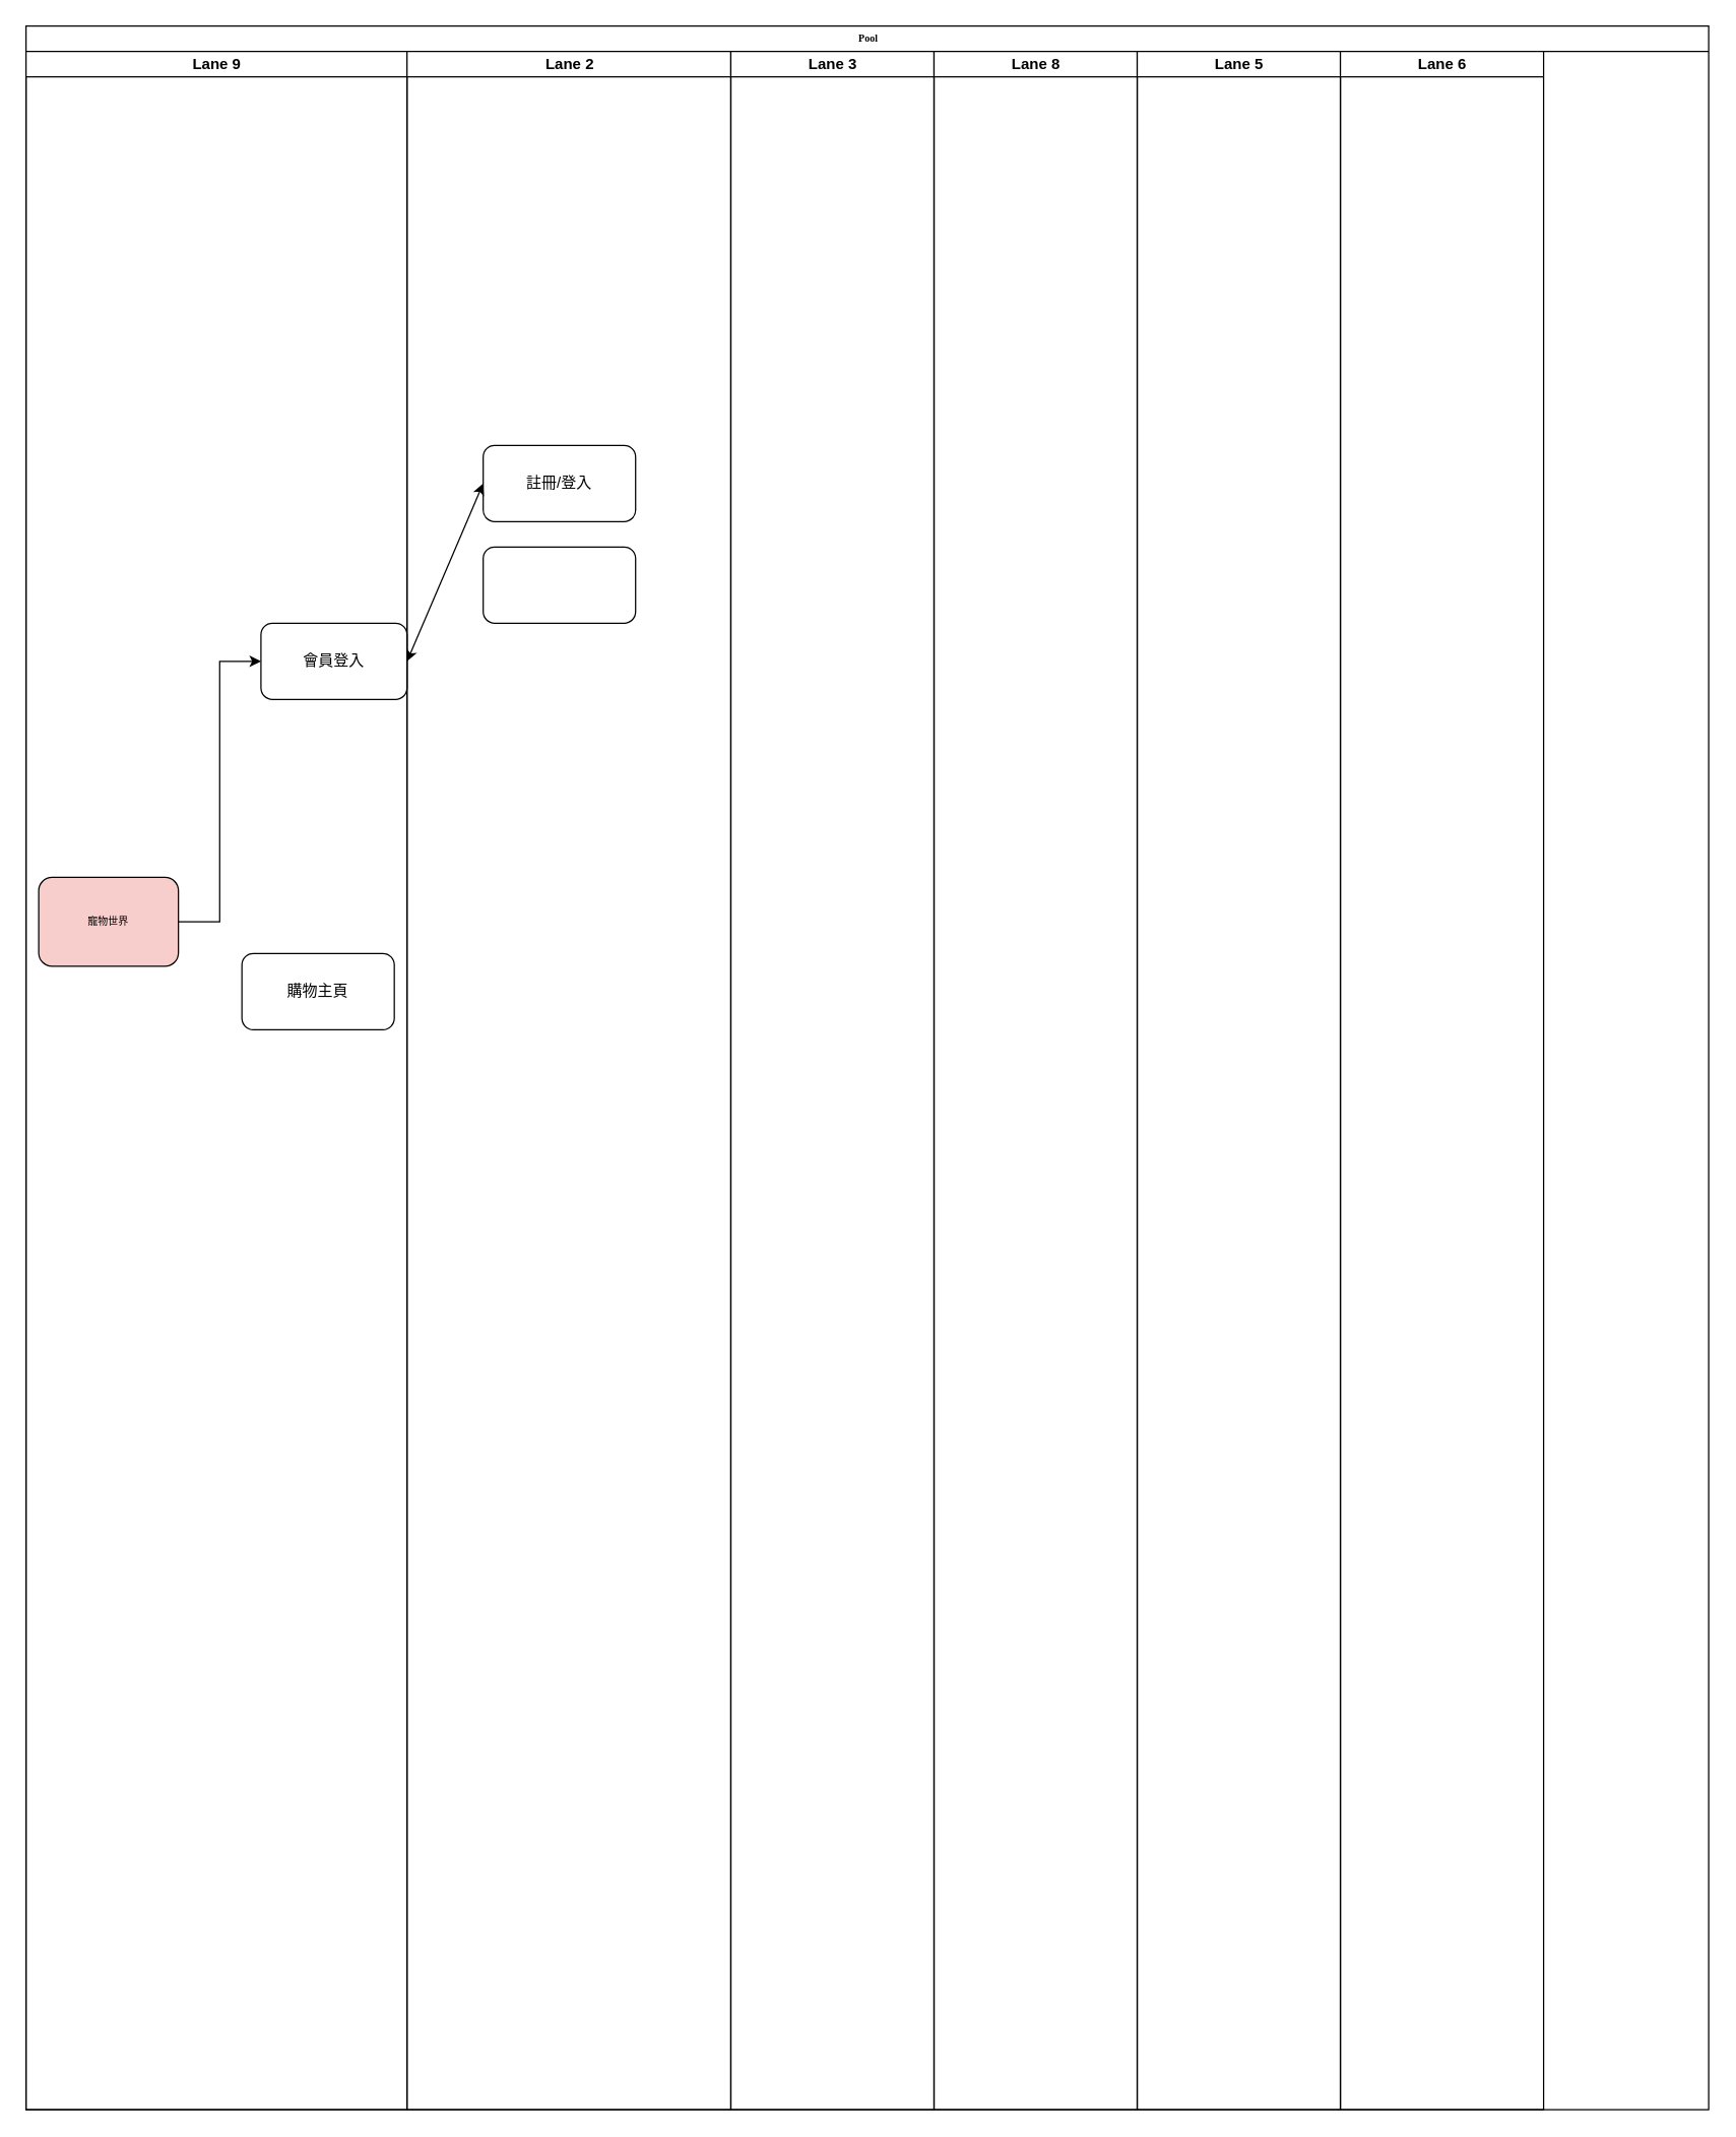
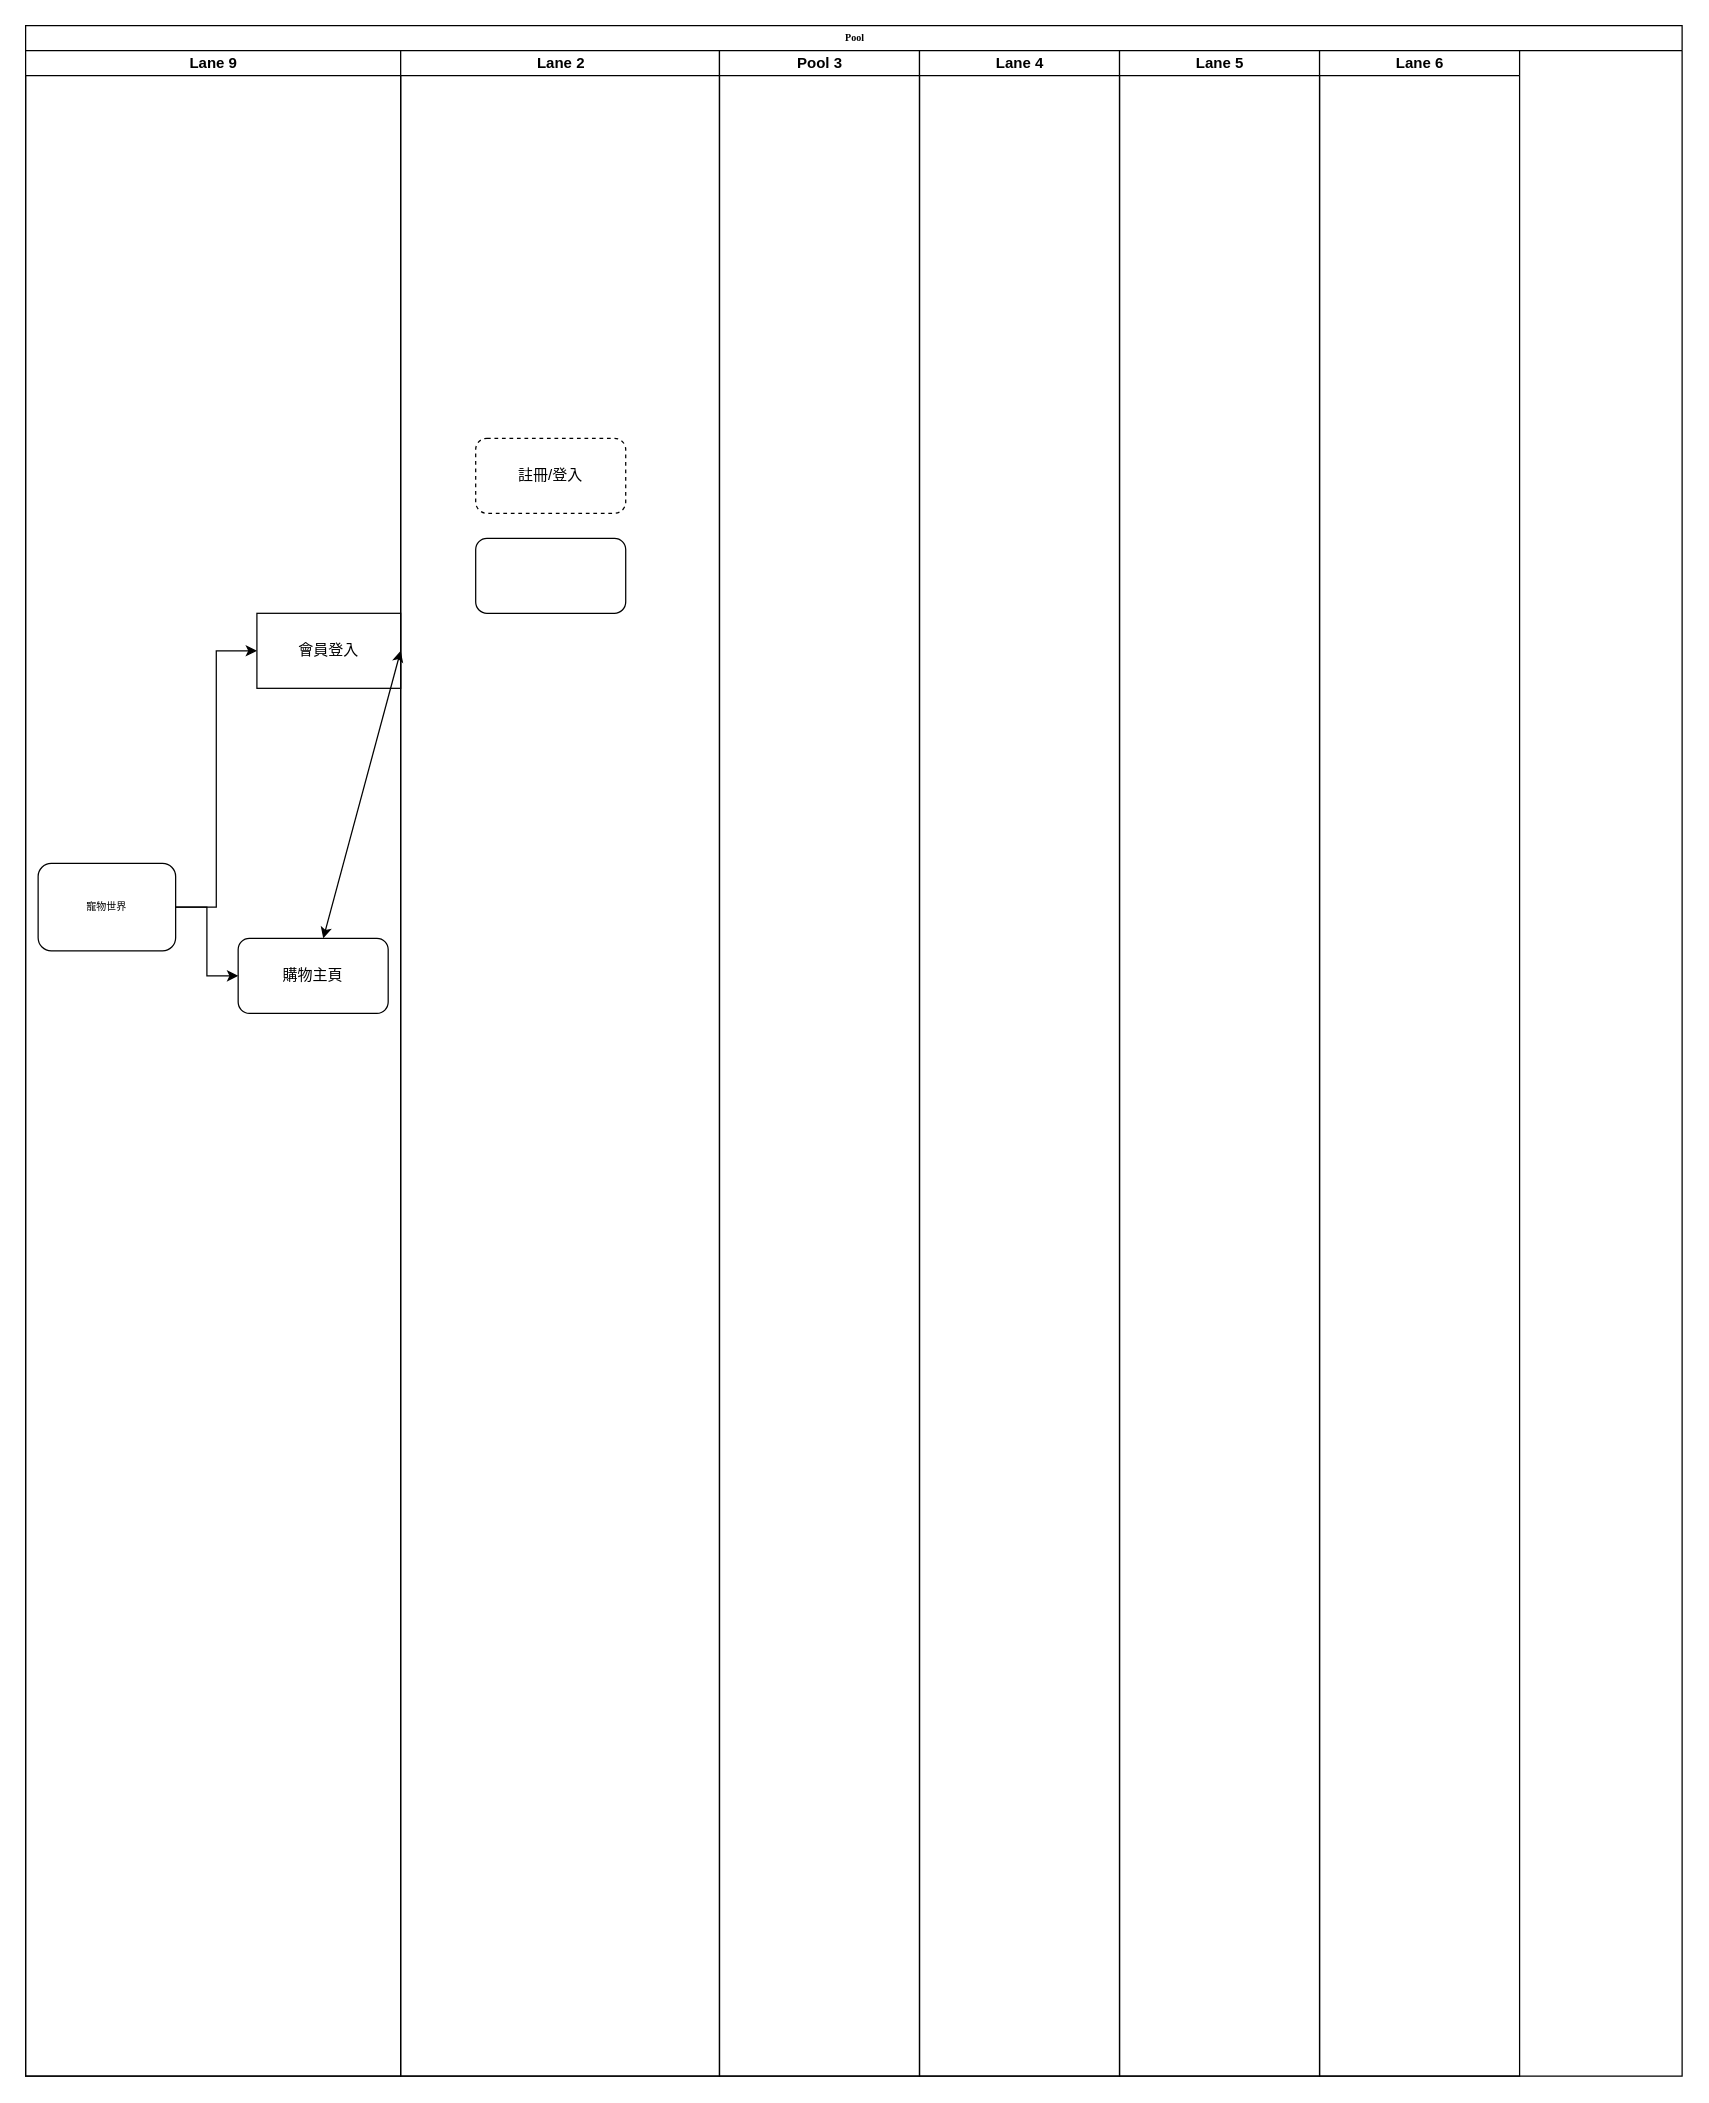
- <mxCell id="12" value="Lane 3" style="swimlane;html=1;startSize=20;" parent="2" vertex="1"><mxGeometry x="555" y="20" width="160" height="1620" as="geometry" /></mxCell>
+ <mxCell id="12" value="Pool 3" style="swimlane;html=1;startSize=20;" parent="2" vertex="1"><mxGeometry x="555" y="20" width="160" height="1620" as="geometry" /></mxCell>
- <mxCell id="13" value="Lane 8" style="swimlane;html=1;startSize=20;" parent="2" vertex="1"><mxGeometry x="715" y="20" width="160" height="1620" as="geometry" /></mxCell>
+ <mxCell id="13" value="Lane 4" style="swimlane;html=1;startSize=20;" parent="2" vertex="1"><mxGeometry x="715" y="20" width="160" height="1620" as="geometry" /></mxCell>
- <mxCell id="10" value="註冊/登入" style="rounded=1;whiteSpace=wrap;html=1;" vertex="1" parent="9"><mxGeometry x="60" y="310" width="120" height="60" as="geometry" /></mxCell>
+ <mxCell id="10" value="註冊/登入" style="rounded=1;whiteSpace=wrap;html=1;dashed=1;" vertex="1" parent="9"><mxGeometry x="60" y="310" width="120" height="60" as="geometry" /></mxCell>
- <mxCell id="16" value="" style="endArrow=classic;startArrow=classic;html=1;rounded=0;entryX=0;entryY=0.5;entryDx=0;entryDy=0;exitX=1;exitY=0.5;exitDx=0;exitDy=0;" edge="1" parent="2" source="4" target="10"><mxGeometry width="50" height="50" relative="1" as="geometry"><mxPoint x="290" y="110" as="sourcePoint" /><mxPoint x="340" y="70" as="targetPoint" /></mxGeometry></mxCell>
+ <mxCell id="16" value="" style="endArrow=classic;startArrow=classic;html=1;rounded=0;exitX=1;exitY=0.5;exitDx=0;exitDy=0;" edge="1" parent="2" source="4" target="8"><mxGeometry width="50" height="50" relative="1" as="geometry"><mxPoint x="290" y="110" as="sourcePoint" /><mxPoint x="340" y="70" as="targetPoint" /></mxGeometry></mxCell>
- <mxCell id="4" value="會員登入" style="rounded=1;whiteSpace=wrap;html=1;" vertex="1" parent="3"><mxGeometry x="185" y="450" width="115" height="60" as="geometry" /></mxCell>
+ <mxCell id="4" value="會員登入" style="whiteSpace=wrap;html=1;rounded=0;" vertex="1" parent="3"><mxGeometry x="185" y="450" width="115" height="60" as="geometry" /></mxCell>
- <mxCell id="6" value="寵物世界" style="rounded=1;whiteSpace=wrap;html=1;shadow=0;labelBackgroundColor=none;strokeWidth=1;fontFamily=Verdana;fontSize=8;align=center;fillColor=#f8cecc;" parent="3" vertex="1"><mxGeometry x="10" y="650" width="110" height="70" as="geometry" /></mxCell>
+ <mxCell id="6" value="寵物世界" style="rounded=1;whiteSpace=wrap;html=1;shadow=0;labelBackgroundColor=none;strokeWidth=1;fontFamily=Verdana;fontSize=8;align=center;" parent="3" vertex="1"><mxGeometry x="10" y="650" width="110" height="70" as="geometry" /></mxCell>
+ <mxCell id="5" style="edgeStyle=orthogonalEdgeStyle;rounded=0;orthogonalLoop=1;jettySize=auto;html=1;entryX=0;entryY=0.5;entryDx=0;entryDy=0;" edge="1" parent="3" source="6" target="8"><mxGeometry relative="1" as="geometry" /></mxCell>
